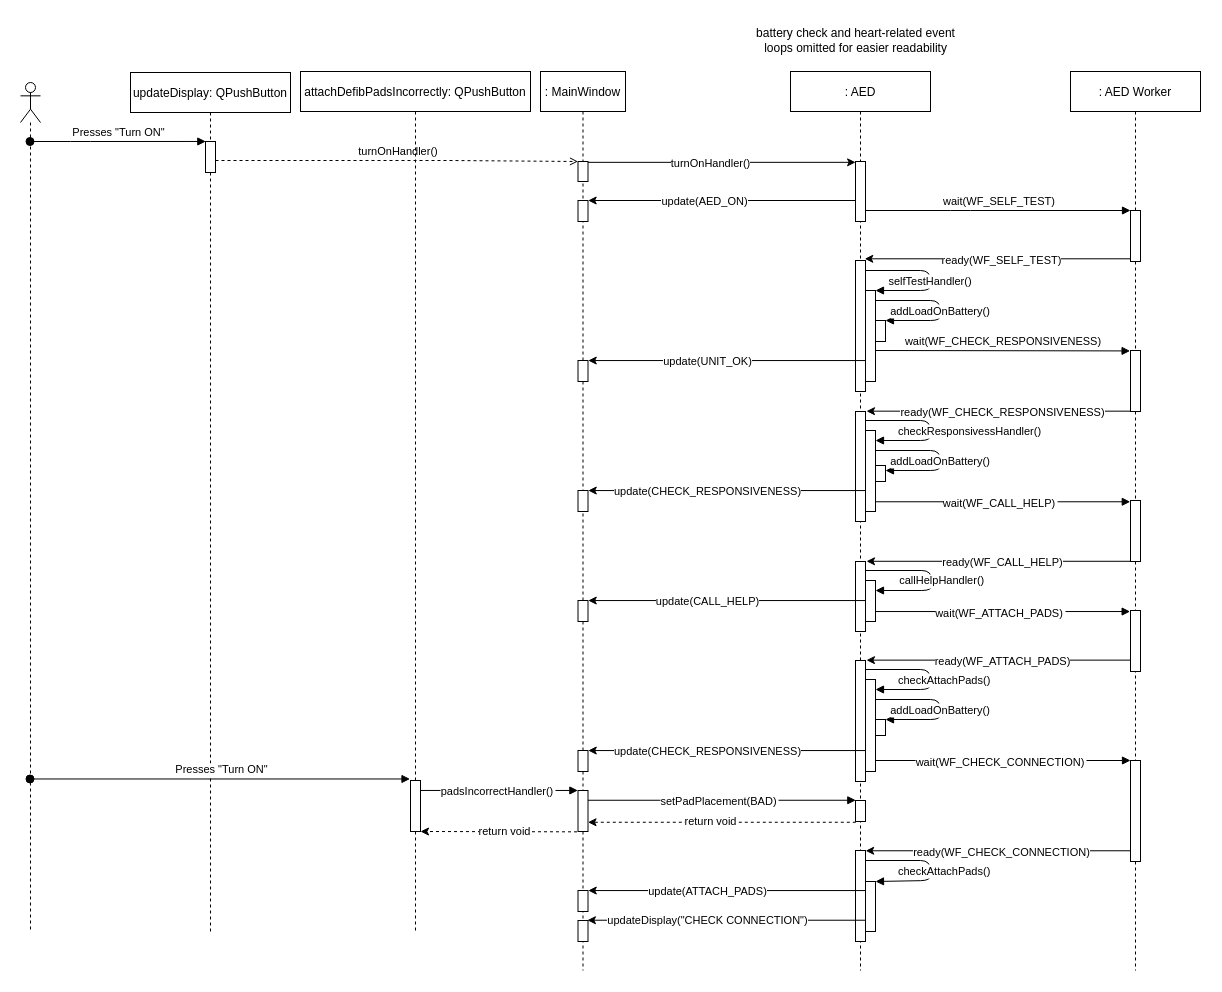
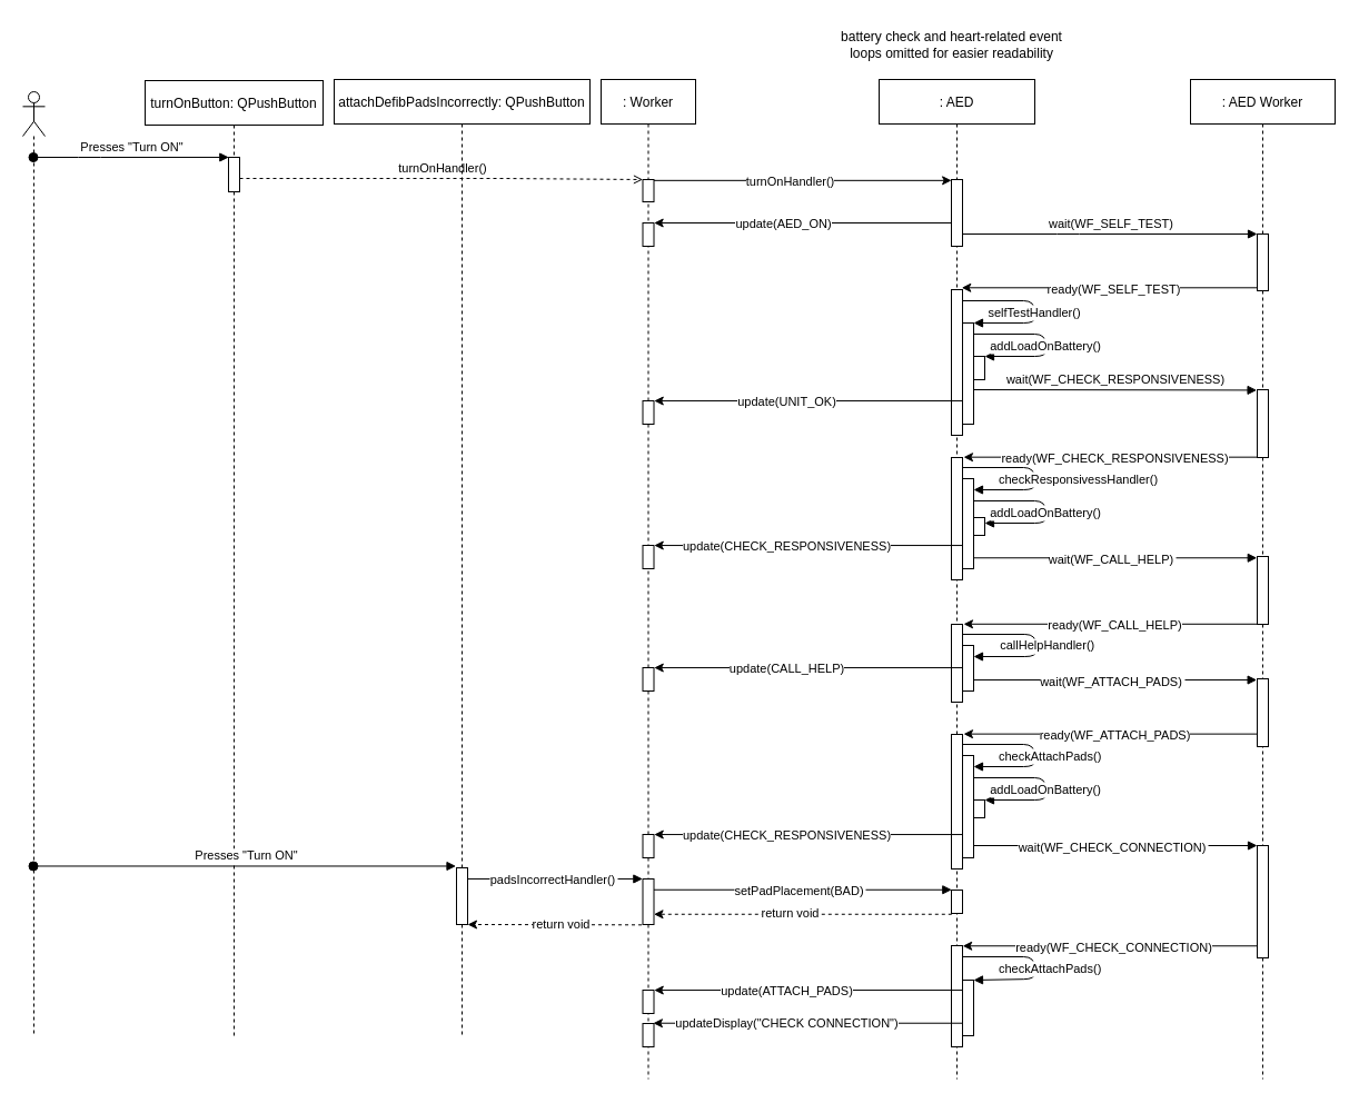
- <mxCell id="2" value=": MainWindow" style="shape=umlLifeline;perimeter=lifelinePerimeter;container=1;collapsible=0;recursiveResize=0;rounded=0;shadow=0;strokeWidth=1;" parent="1" vertex="1"><mxGeometry x="540" y="71" width="85" height="899" as="geometry" /></mxCell>
+ <mxCell id="2" value=": Worker" style="shape=umlLifeline;perimeter=lifelinePerimeter;container=1;collapsible=0;recursiveResize=0;rounded=0;shadow=0;strokeWidth=1;" parent="1" vertex="1"><mxGeometry x="540" y="71" width="85" height="899" as="geometry" /></mxCell>
- <mxCell id="44" value="updateDisplay: QPushButton" style="shape=umlLifeline;perimeter=lifelinePerimeter;container=1;collapsible=0;recursiveResize=0;rounded=0;shadow=0;strokeWidth=1;" parent="1" vertex="1"><mxGeometry x="130" y="72" width="160" height="859" as="geometry" /></mxCell>
+ <mxCell id="44" value="turnOnButton: QPushButton" style="shape=umlLifeline;perimeter=lifelinePerimeter;container=1;collapsible=0;recursiveResize=0;rounded=0;shadow=0;strokeWidth=1;" parent="1" vertex="1"><mxGeometry x="130" y="72" width="160" height="859" as="geometry" /></mxCell>
